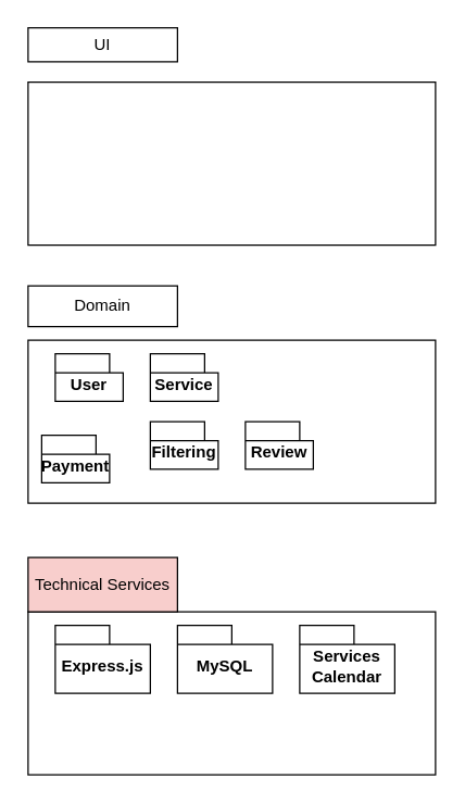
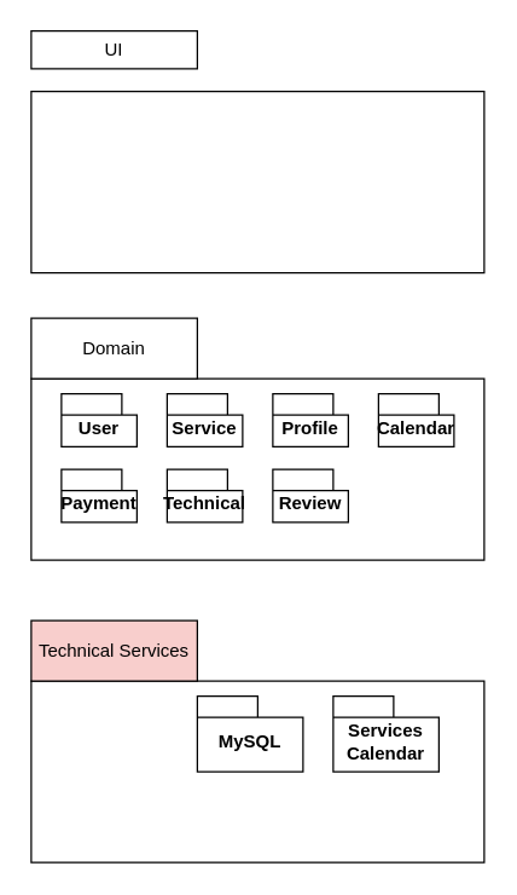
- <mxCell id="5" value="Domain" style="rounded=0;whiteSpace=wrap;html=1;" vertex="1" parent="1"><mxGeometry x="20" y="210" width="110" height="30" as="geometry" /></mxCell>
+ <mxCell id="5" value="Domain" style="rounded=0;whiteSpace=wrap;html=1;" vertex="1" parent="1"><mxGeometry x="20" y="210" width="110" height="40" as="geometry" /></mxCell>
+ <mxCell id="8" value="Profile" style="shape=folder;fontStyle=1;spacingTop=10;tabWidth=40;tabHeight=14;tabPosition=left;html=1;whiteSpace=wrap;" vertex="1" parent="1"><mxGeometry x="180" y="260" width="50" height="35" as="geometry" /></mxCell>
+ <mxCell id="9" value="Calendar" style="shape=folder;fontStyle=1;spacingTop=10;tabWidth=40;tabHeight=14;tabPosition=left;html=1;whiteSpace=wrap;" vertex="1" parent="1"><mxGeometry x="250" y="260" width="50" height="35" as="geometry" /></mxCell>
- <mxCell id="11" value="Filtering" style="shape=folder;fontStyle=1;spacingTop=10;tabWidth=40;tabHeight=14;tabPosition=left;html=1;whiteSpace=wrap;" vertex="1" parent="1"><mxGeometry x="110" y="310" width="50" height="35" as="geometry" /></mxCell>
+ <mxCell id="11" value="Technical" style="shape=folder;fontStyle=1;spacingTop=10;tabWidth=40;tabHeight=14;tabPosition=left;html=1;whiteSpace=wrap;" vertex="1" parent="1"><mxGeometry x="110" y="310" width="50" height="35" as="geometry" /></mxCell>
- <mxCell id="10" value="Payment" style="shape=folder;fontStyle=1;spacingTop=10;tabWidth=40;tabHeight=14;tabPosition=left;html=1;whiteSpace=wrap;" vertex="1" parent="1"><mxGeometry x="30" y="320" width="50" height="35" as="geometry" /></mxCell>
+ <mxCell id="10" value="Payment" style="shape=folder;fontStyle=1;spacingTop=10;tabWidth=40;tabHeight=14;tabPosition=left;html=1;whiteSpace=wrap;" vertex="1" parent="1"><mxGeometry x="40" y="310" width="50" height="35" as="geometry" /></mxCell>
- <mxCell id="15" value="Express.js" style="shape=folder;fontStyle=1;spacingTop=10;tabWidth=40;tabHeight=14;tabPosition=left;html=1;whiteSpace=wrap;" vertex="1" parent="1"><mxGeometry x="40" y="460" width="70" height="50" as="geometry" /></mxCell>
